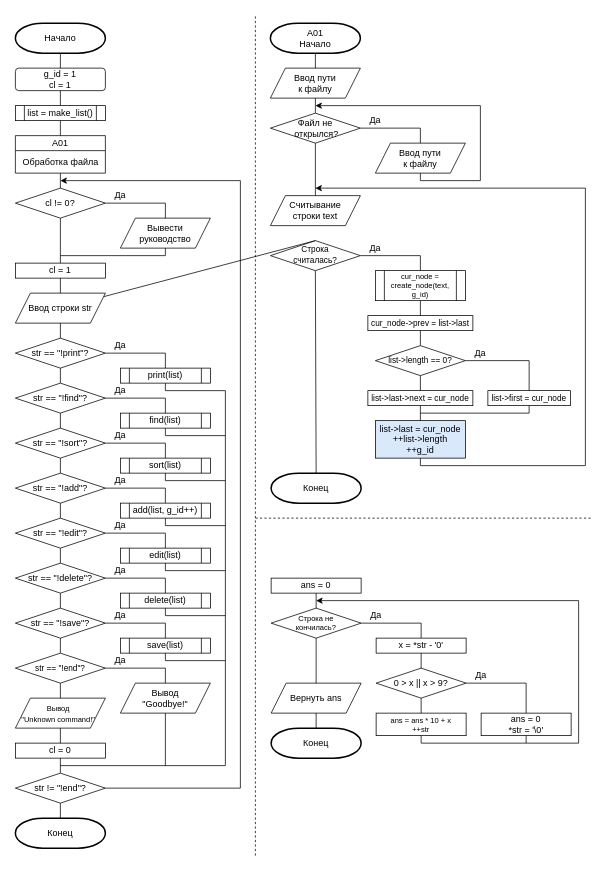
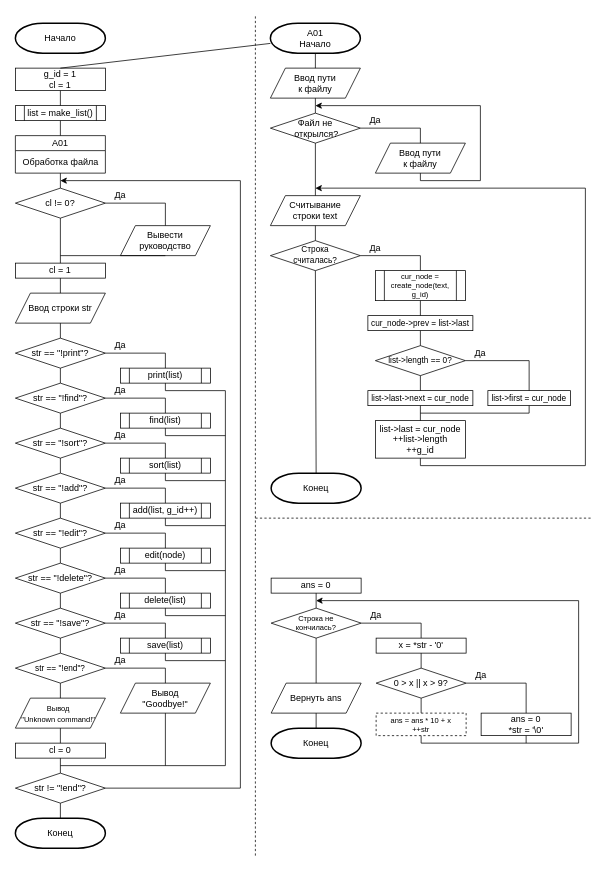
- <mxCell id="43" value="" style="endArrow=none;html=1;rounded=0;entryX=0.5;entryY=1;entryDx=0;entryDy=0;entryPerimeter=0;exitX=0.5;exitY=0;exitDx=0;exitDy=0;" parent="1" source="10" target="2" edge="1"><mxGeometry width="50" height="50" relative="1" as="geometry"><mxPoint x="180" y="210" as="sourcePoint" /><mxPoint x="180" y="170" as="targetPoint" /></mxGeometry></mxCell>
+ <mxCell id="43" value="" style="endArrow=none;html=1;rounded=0;exitX=0.5;exitY=0;exitDx=0;exitDy=0;" parent="1" source="10" target="14" edge="1"><mxGeometry width="50" height="50" relative="1" as="geometry"><mxPoint x="180" y="210" as="sourcePoint" /><mxPoint x="180" y="170" as="targetPoint" /></mxGeometry></mxCell>
- <mxCell id="10" value="g_id = 1&lt;div&gt;cl = 1&lt;/div&gt;" style="whiteSpace=wrap;html=1;rounded=1;" parent="1" vertex="1"><mxGeometry x="20" y="90" width="120" height="30" as="geometry" /></mxCell>
+ <mxCell id="10" value="g_id = 1&lt;div&gt;cl = 1&lt;/div&gt;" style="rounded=0;whiteSpace=wrap;html=1;" parent="1" vertex="1"><mxGeometry x="20" y="90" width="120" height="30" as="geometry" /></mxCell>
- <mxCell id="39" value="Вывести&lt;br&gt;руководство" style="shape=parallelogram;perimeter=parallelogramPerimeter;whiteSpace=wrap;html=1;fixedSize=1;" parent="1" vertex="1"><mxGeometry x="160" y="290" width="120" height="40" as="geometry" /></mxCell>
+ <mxCell id="39" value="Вывести&lt;br&gt;руководство" style="shape=parallelogram;perimeter=parallelogramPerimeter;whiteSpace=wrap;html=1;fixedSize=1;" parent="1" vertex="1"><mxGeometry x="160" y="300" width="120" height="40" as="geometry" /></mxCell>
- <mxCell id="17" value="" style="endArrow=none;html=1;rounded=0;exitX=0.5;exitY=0;exitDx=0;exitDy=0;exitPerimeter=0;" parent="1" source="15" target="41" edge="1"><mxGeometry width="50" height="50" relative="1" as="geometry"><mxPoint x="530" y="310" as="sourcePoint" /><mxPoint x="530" y="270" as="targetPoint" /></mxGeometry></mxCell>
+ <mxCell id="17" value="" style="endArrow=none;html=1;rounded=0;entryX=0.5;entryY=1;entryDx=0;entryDy=0;exitX=0.5;exitY=0;exitDx=0;exitDy=0;exitPerimeter=0;" parent="1" source="15" target="16" edge="1"><mxGeometry width="50" height="50" relative="1" as="geometry"><mxPoint x="530" y="310" as="sourcePoint" /><mxPoint x="530" y="270" as="targetPoint" /></mxGeometry></mxCell>
- <mxCell id="31" value="list-&amp;gt;last = cur_node&lt;div&gt;++list-&amp;gt;length&lt;br&gt;&lt;/div&gt;&lt;div&gt;++g_id&lt;/div&gt;" style="rounded=0;whiteSpace=wrap;html=1;fillColor=#dae8fc;" parent="1" vertex="1"><mxGeometry x="500" y="560" width="120" height="50" as="geometry" /></mxCell>
+ <mxCell id="31" value="list-&amp;gt;last = cur_node&lt;div&gt;++list-&amp;gt;length&lt;br&gt;&lt;/div&gt;&lt;div&gt;++g_id&lt;/div&gt;" style="rounded=0;whiteSpace=wrap;html=1;" parent="1" vertex="1"><mxGeometry x="500" y="560" width="120" height="50" as="geometry" /></mxCell>
- <mxCell id="70" value="edit(list)" style="shape=process;whiteSpace=wrap;html=1;backgroundOutline=1;" parent="1" vertex="1"><mxGeometry x="160" y="730" width="120" height="20" as="geometry" /></mxCell>
+ <mxCell id="70" value="edit(node)" style="shape=process;whiteSpace=wrap;html=1;backgroundOutline=1;" parent="1" vertex="1"><mxGeometry x="160" y="730" width="120" height="20" as="geometry" /></mxCell>
- <mxCell id="112" value="&lt;font style=&quot;font-size: 10px;&quot;&gt;ans = ans * 10 + x&lt;br style=&quot;font-size: 10px;&quot;&gt;++str&lt;/font&gt;" style="rounded=0;whiteSpace=wrap;html=1;fontSize=10;" vertex="1" parent="1"><mxGeometry x="501" y="950" width="120" height="30" as="geometry" /></mxCell>
+ <mxCell id="112" value="&lt;font style=&quot;font-size: 10px;&quot;&gt;ans = ans * 10 + x&lt;br style=&quot;font-size: 10px;&quot;&gt;++str&lt;/font&gt;" style="rounded=0;whiteSpace=wrap;html=1;fontSize=10;dashed=1;" vertex="1" parent="1"><mxGeometry x="501" y="950" width="120" height="30" as="geometry" /></mxCell>
